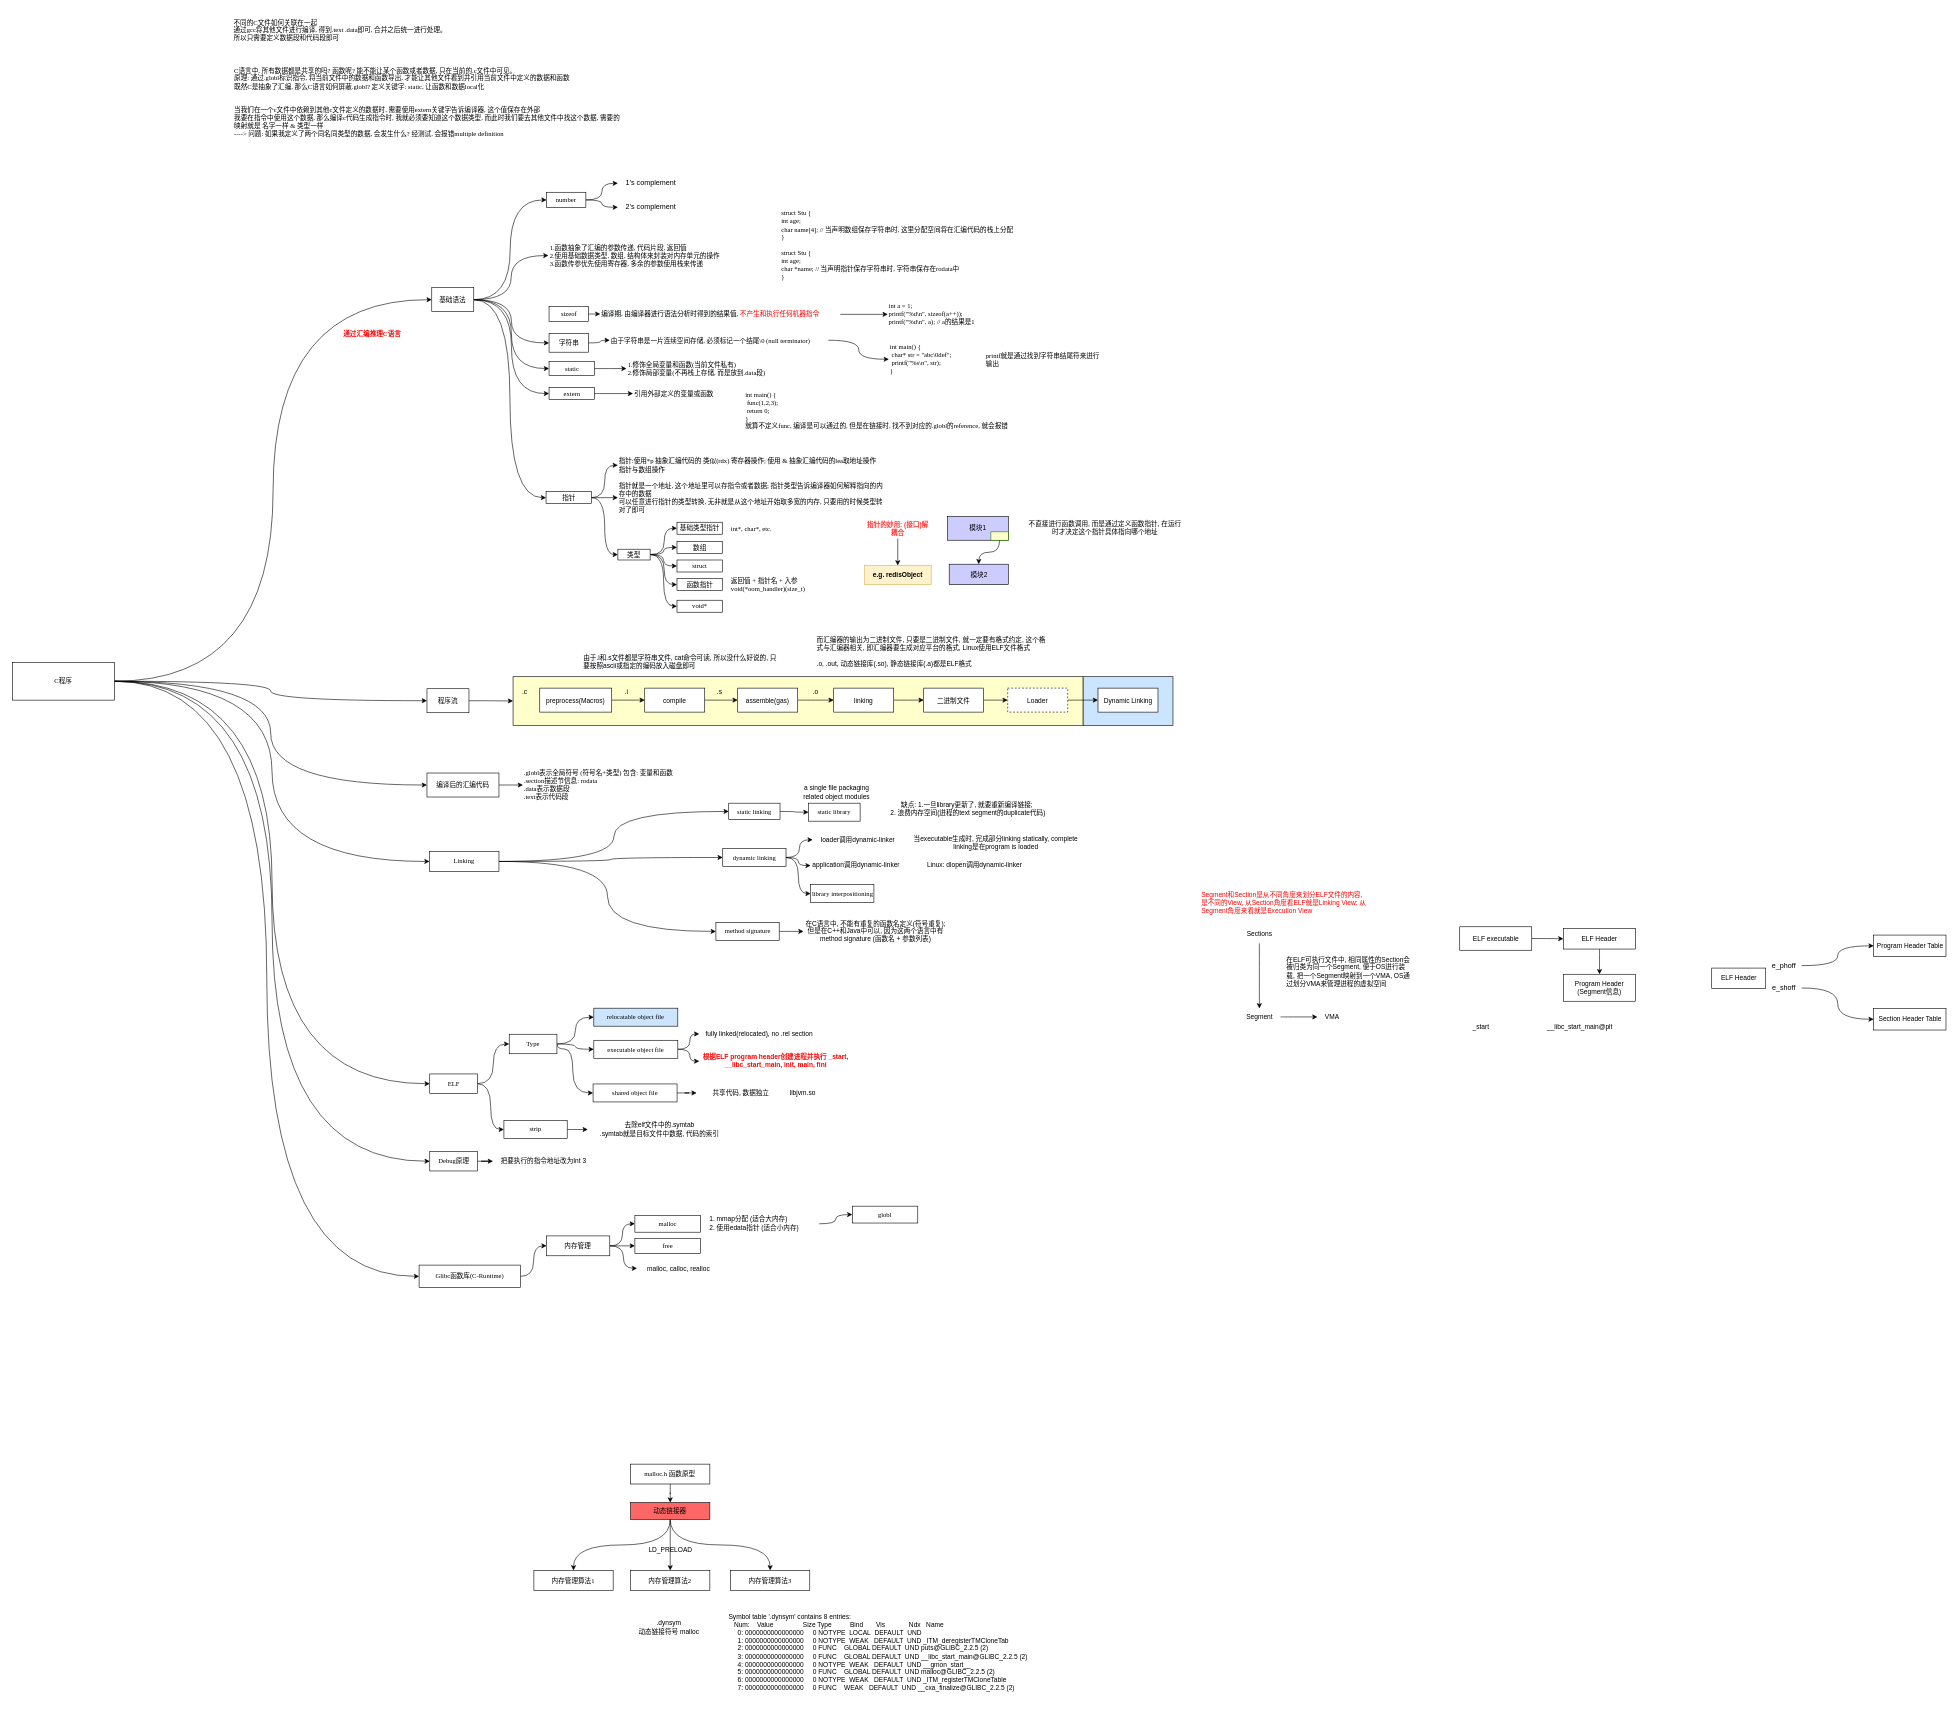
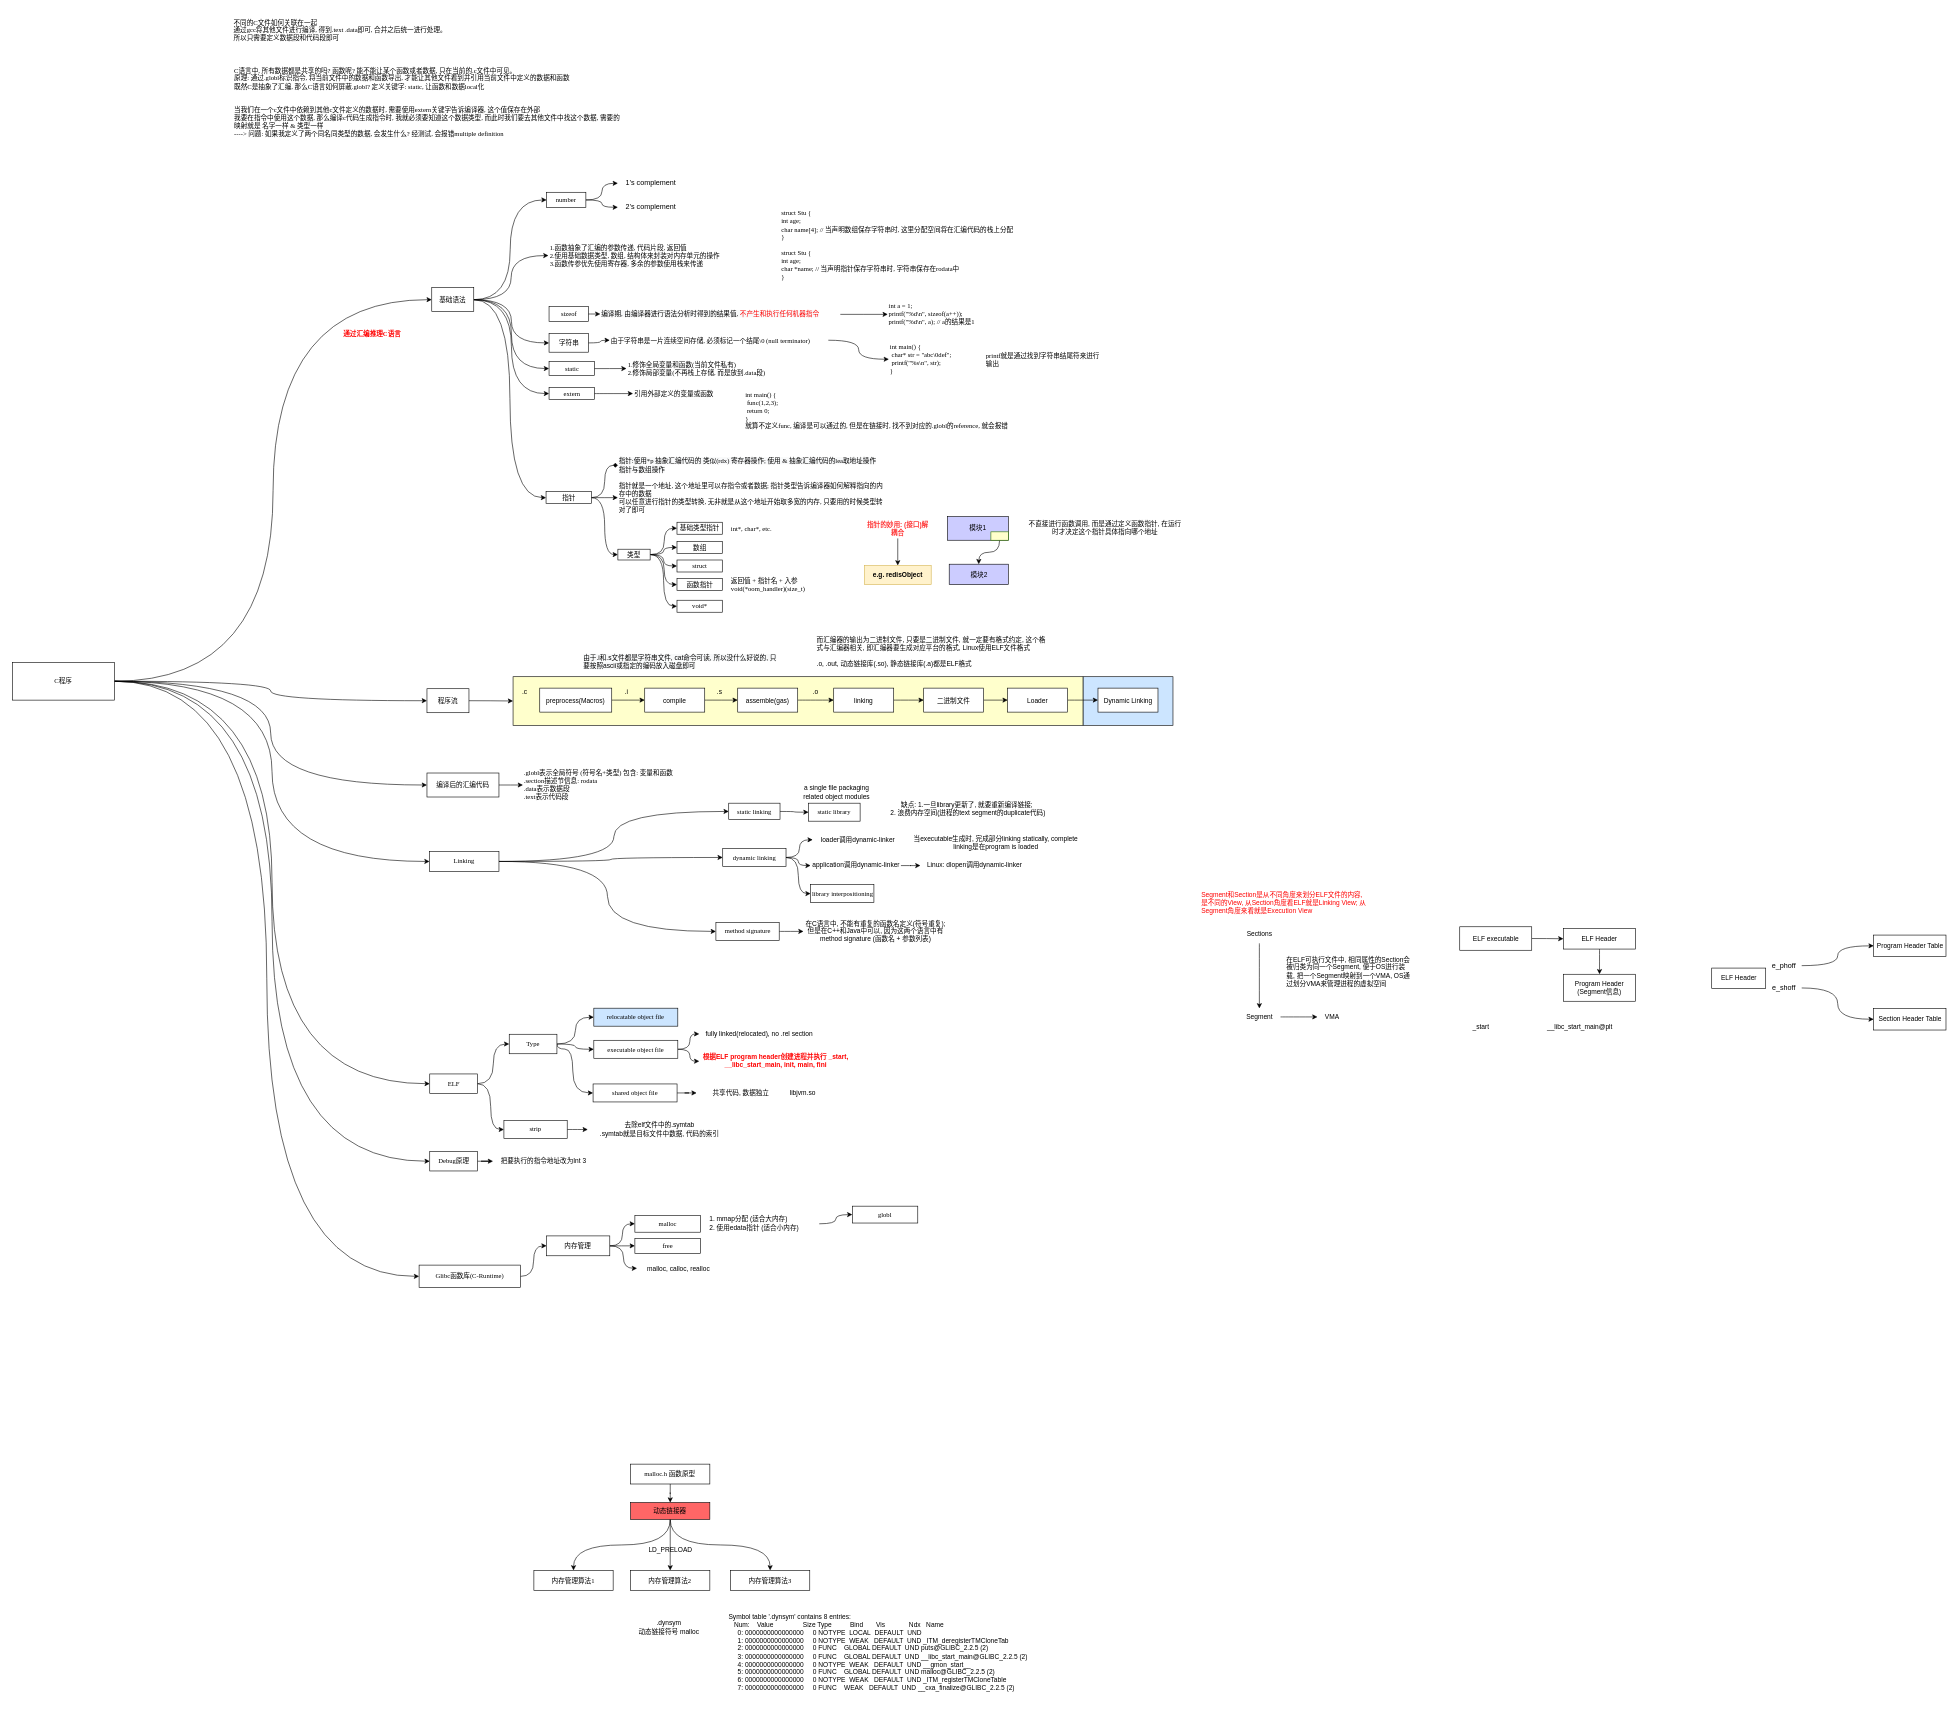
- <mxCell id="130" style="edgeStyle=orthogonalEdgeStyle;curved=1;rounded=0;orthogonalLoop=1;jettySize=auto;html=1;entryX=0;entryY=0.5;entryDx=0;entryDy=0;fontSize=11;fontColor=#000000;" parent="1" source="131" target="17" edge="1"><mxGeometry relative="1" as="geometry" /></mxCell>
+ <mxCell id="130" style="edgeStyle=orthogonalEdgeStyle;curved=1;rounded=0;orthogonalLoop=1;jettySize=auto;html=1;entryX=0;entryY=0.5;entryDx=0;entryDy=0;fontSize=11;fontColor=#000000;endArrow=diamond;" parent="1" source="131" target="17" edge="1"><mxGeometry relative="1" as="geometry" /></mxCell>
- <mxCell id="49" value="Loader" style="rounded=0;whiteSpace=wrap;html=1;fontSize=11;dashed=1;" parent="1" vertex="1"><mxGeometry x="1679" y="1146.5" width="100" height="40" as="geometry" /></mxCell>
+ <mxCell id="49" value="Loader" style="rounded=0;whiteSpace=wrap;html=1;fontSize=11;" parent="1" vertex="1"><mxGeometry x="1679" y="1146.5" width="100" height="40" as="geometry" /></mxCell>
+ <mxCell id="85" value="" style="edgeStyle=orthogonalEdgeStyle;curved=1;rounded=0;orthogonalLoop=1;jettySize=auto;html=1;fontSize=11;fontColor=#000000;" parent="1" source="86" target="87" edge="1"><mxGeometry relative="1" as="geometry" /></mxCell>
